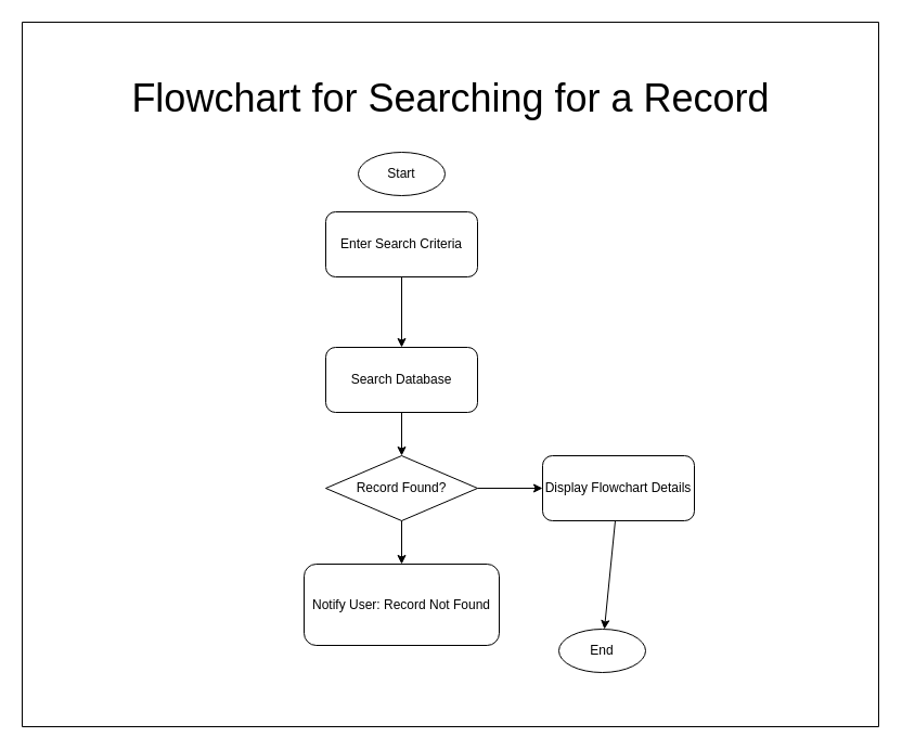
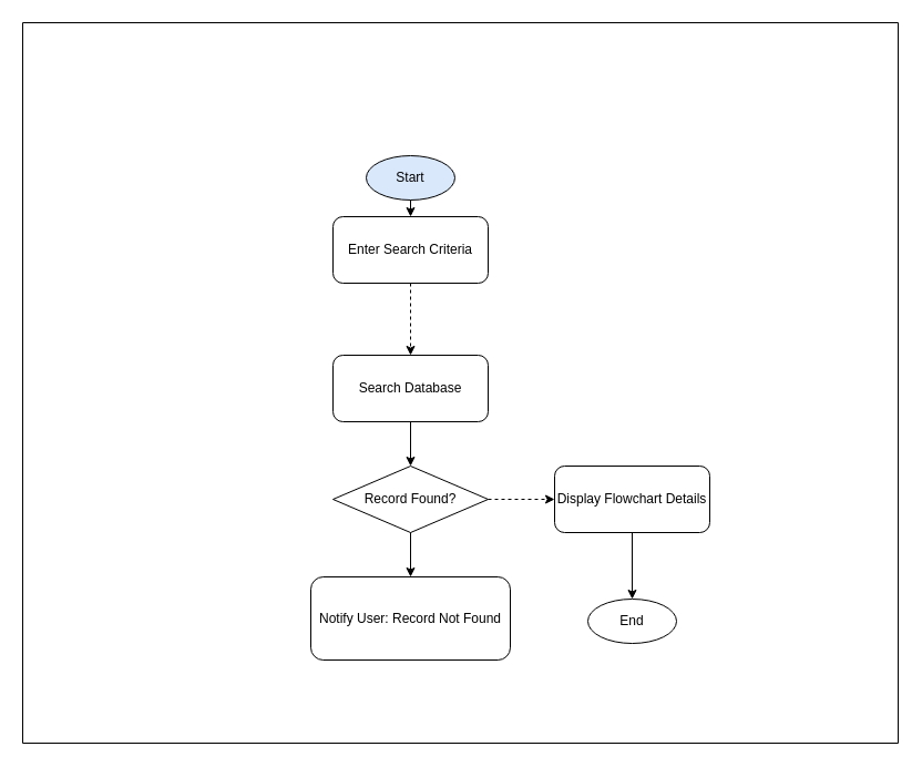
- <mxCell id="15" value="&lt;font style=&quot;font-size: 36px;&quot;&gt;Flowchart for Searching for a Record&lt;/font&gt;" style="text;html=1;align=center;verticalAlign=middle;resizable=0;points=[];autosize=1;strokeColor=none;fillColor=none;" parent="1" vertex="1"><mxGeometry x="110" y="60" width="610" height="60" as="geometry" /></mxCell>
- <mxCell id="2" value="Start" style="ellipse;whiteSpace=wrap;html=1;aspect=fixed;" parent="1" vertex="1"><mxGeometry x="330" y="140" width="80" height="40" as="geometry" /></mxCell>
+ <mxCell id="2" value="Start" style="ellipse;whiteSpace=wrap;html=1;aspect=fixed;fillColor=#dae8fc;" parent="1" vertex="1"><mxGeometry x="330" y="140" width="80" height="40" as="geometry" /></mxCell>
+ <mxCell id="9" parent="1" source="2" target="3" edge="1"><mxGeometry relative="1" as="geometry" /></mxCell>
- <mxCell id="10" parent="1" source="3" target="4" edge="1"><mxGeometry relative="1" as="geometry" /></mxCell>
+ <mxCell id="10" parent="1" source="3" target="4" edge="1" style="dashed=1;"><mxGeometry relative="1" as="geometry" /></mxCell>
- <mxCell id="12" parent="1" source="5" target="6" edge="1"><mxGeometry relative="1" as="geometry" /></mxCell>
+ <mxCell id="12" parent="1" source="5" target="6" edge="1" style="dashed=1;"><mxGeometry relative="1" as="geometry" /></mxCell>
- <mxCell id="8" value="End" style="ellipse;whiteSpace=wrap;html=1;aspect=fixed;" parent="1" vertex="1"><mxGeometry x="515" y="580" width="80" height="40" as="geometry" /></mxCell>
+ <mxCell id="8" value="End" style="ellipse;whiteSpace=wrap;html=1;aspect=fixed;" parent="1" vertex="1"><mxGeometry x="530" y="540" width="80" height="40" as="geometry" /></mxCell>
